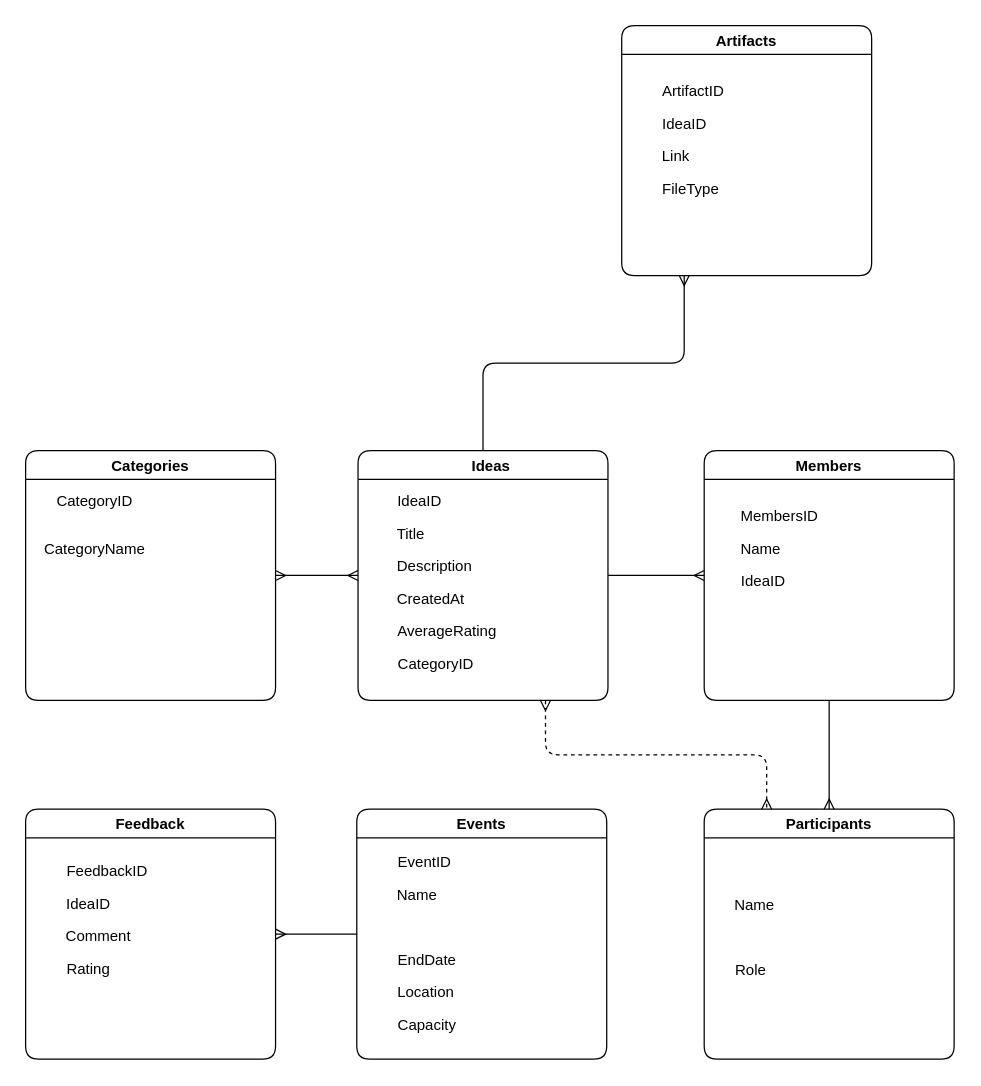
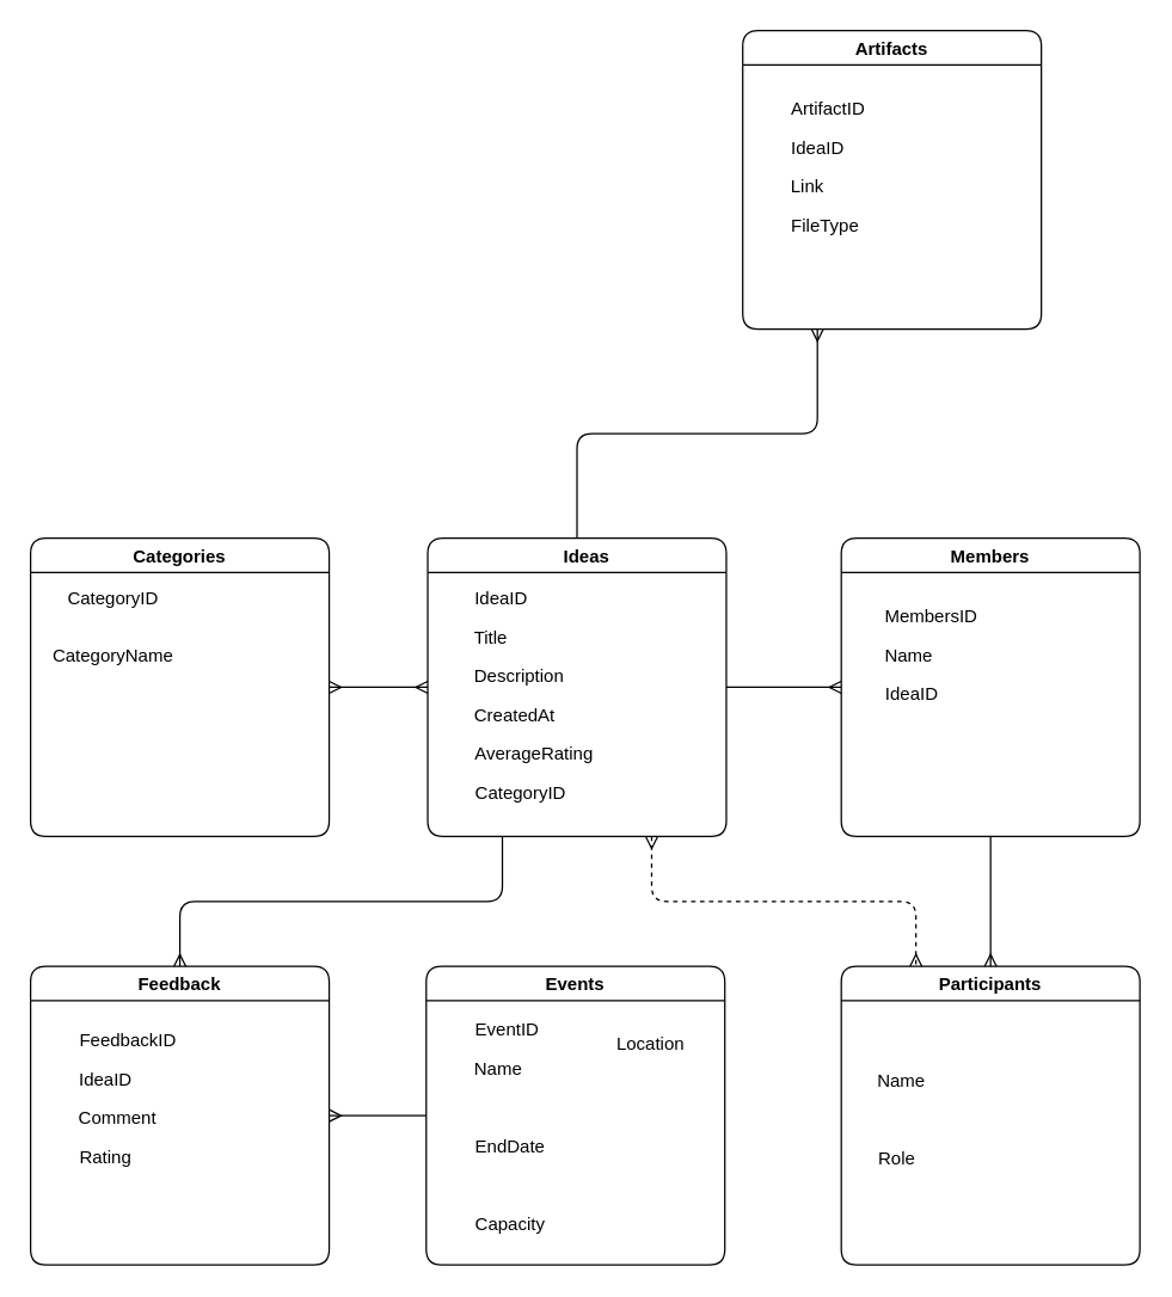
+ <mxCell id="28" style="edgeStyle=orthogonalEdgeStyle;rounded=1;orthogonalLoop=1;jettySize=auto;html=1;exitX=0.25;exitY=1;exitDx=0;exitDy=0;endArrow=ERmany;endFill=0;" edge="1" parent="1" source="31" target="17"><mxGeometry relative="1" as="geometry" /></mxCell>
- <mxCell id="15" value="Location" style="text;html=1;align=center;verticalAlign=middle;resizable=0;points=[];autosize=1;strokeColor=none;fillColor=none;rounded=1;" vertex="1" parent="11"><mxGeometry x="23" y="134" width="63" height="26" as="geometry" /></mxCell>
+ <mxCell id="15" value="Location" style="text;html=1;align=center;verticalAlign=middle;resizable=0;points=[];autosize=1;strokeColor=none;fillColor=none;rounded=1;" vertex="1" parent="11"><mxGeometry x="118" y="39" width="63" height="26" as="geometry" /></mxCell>
